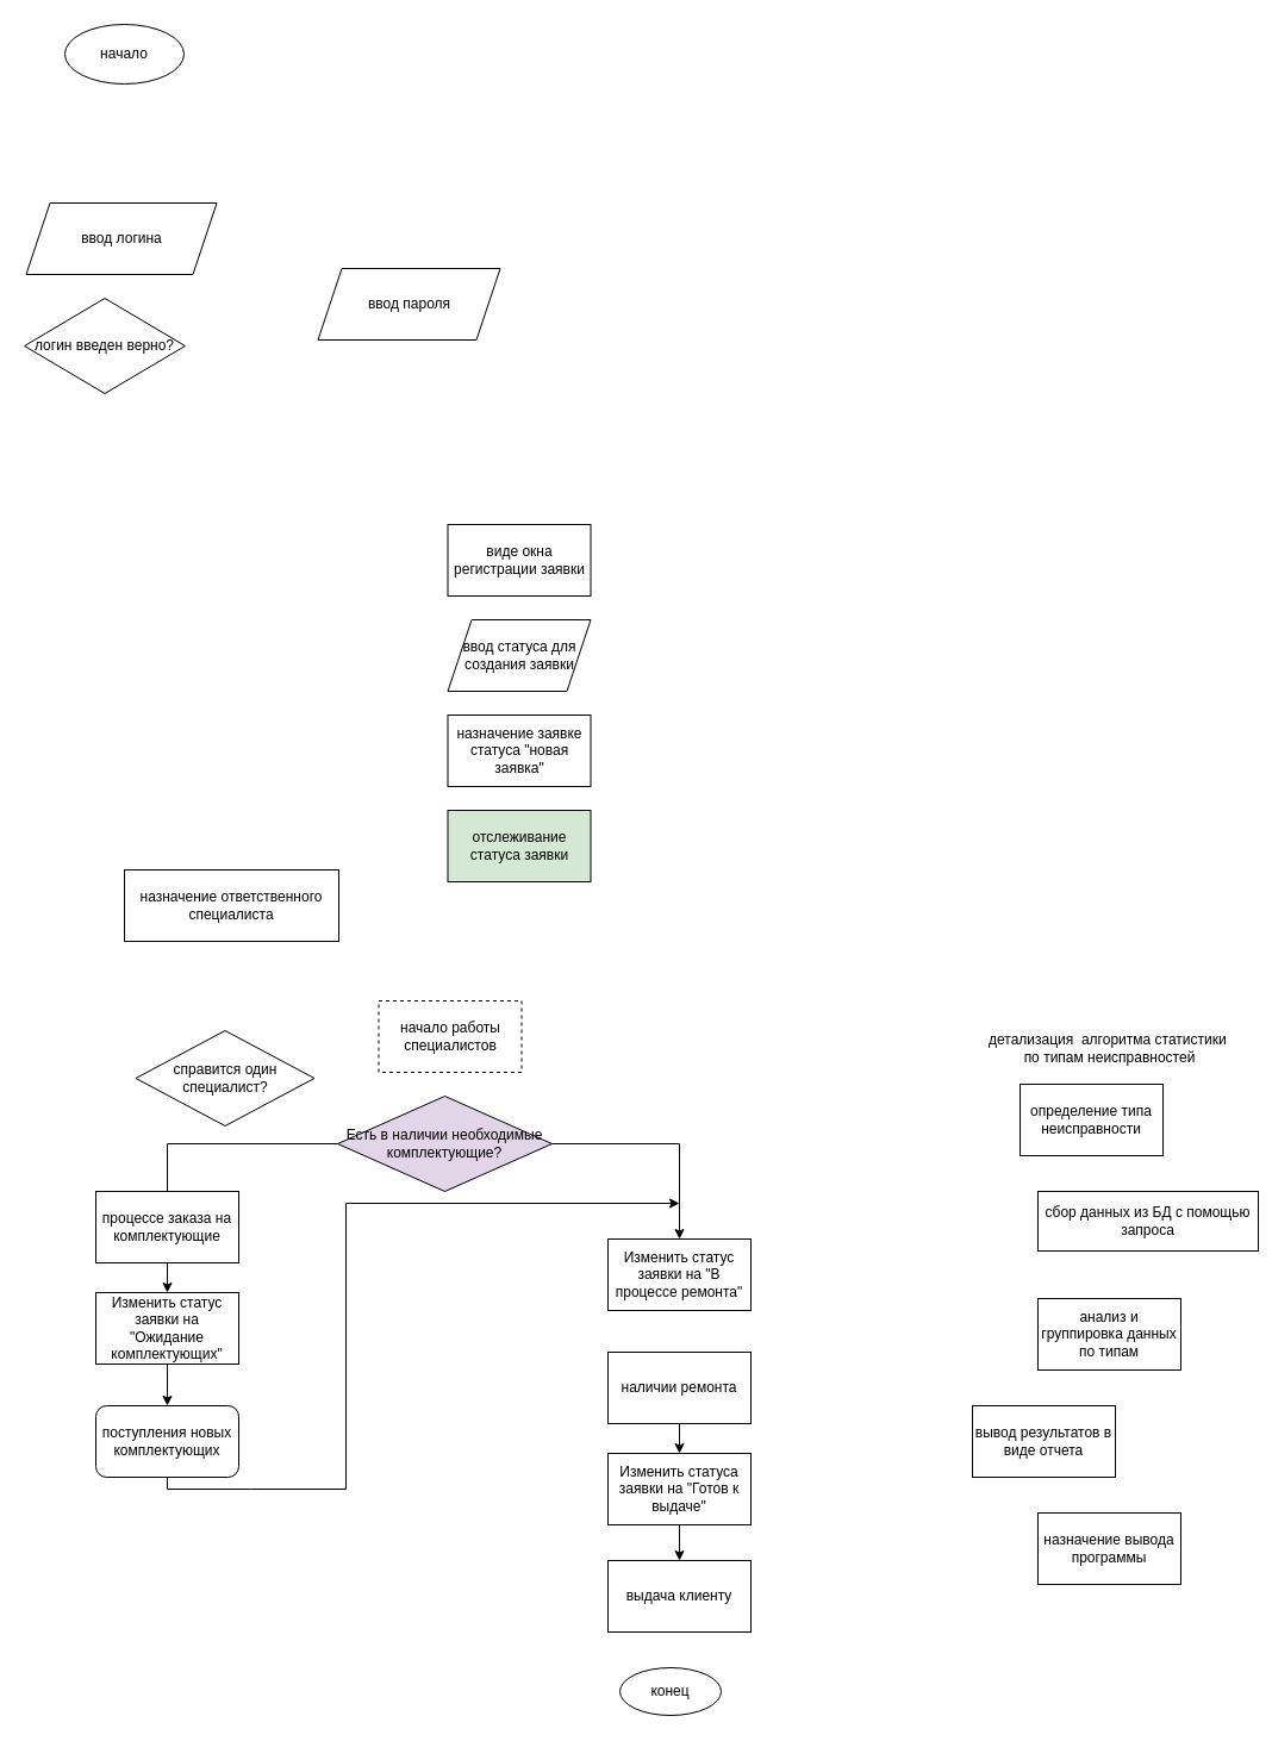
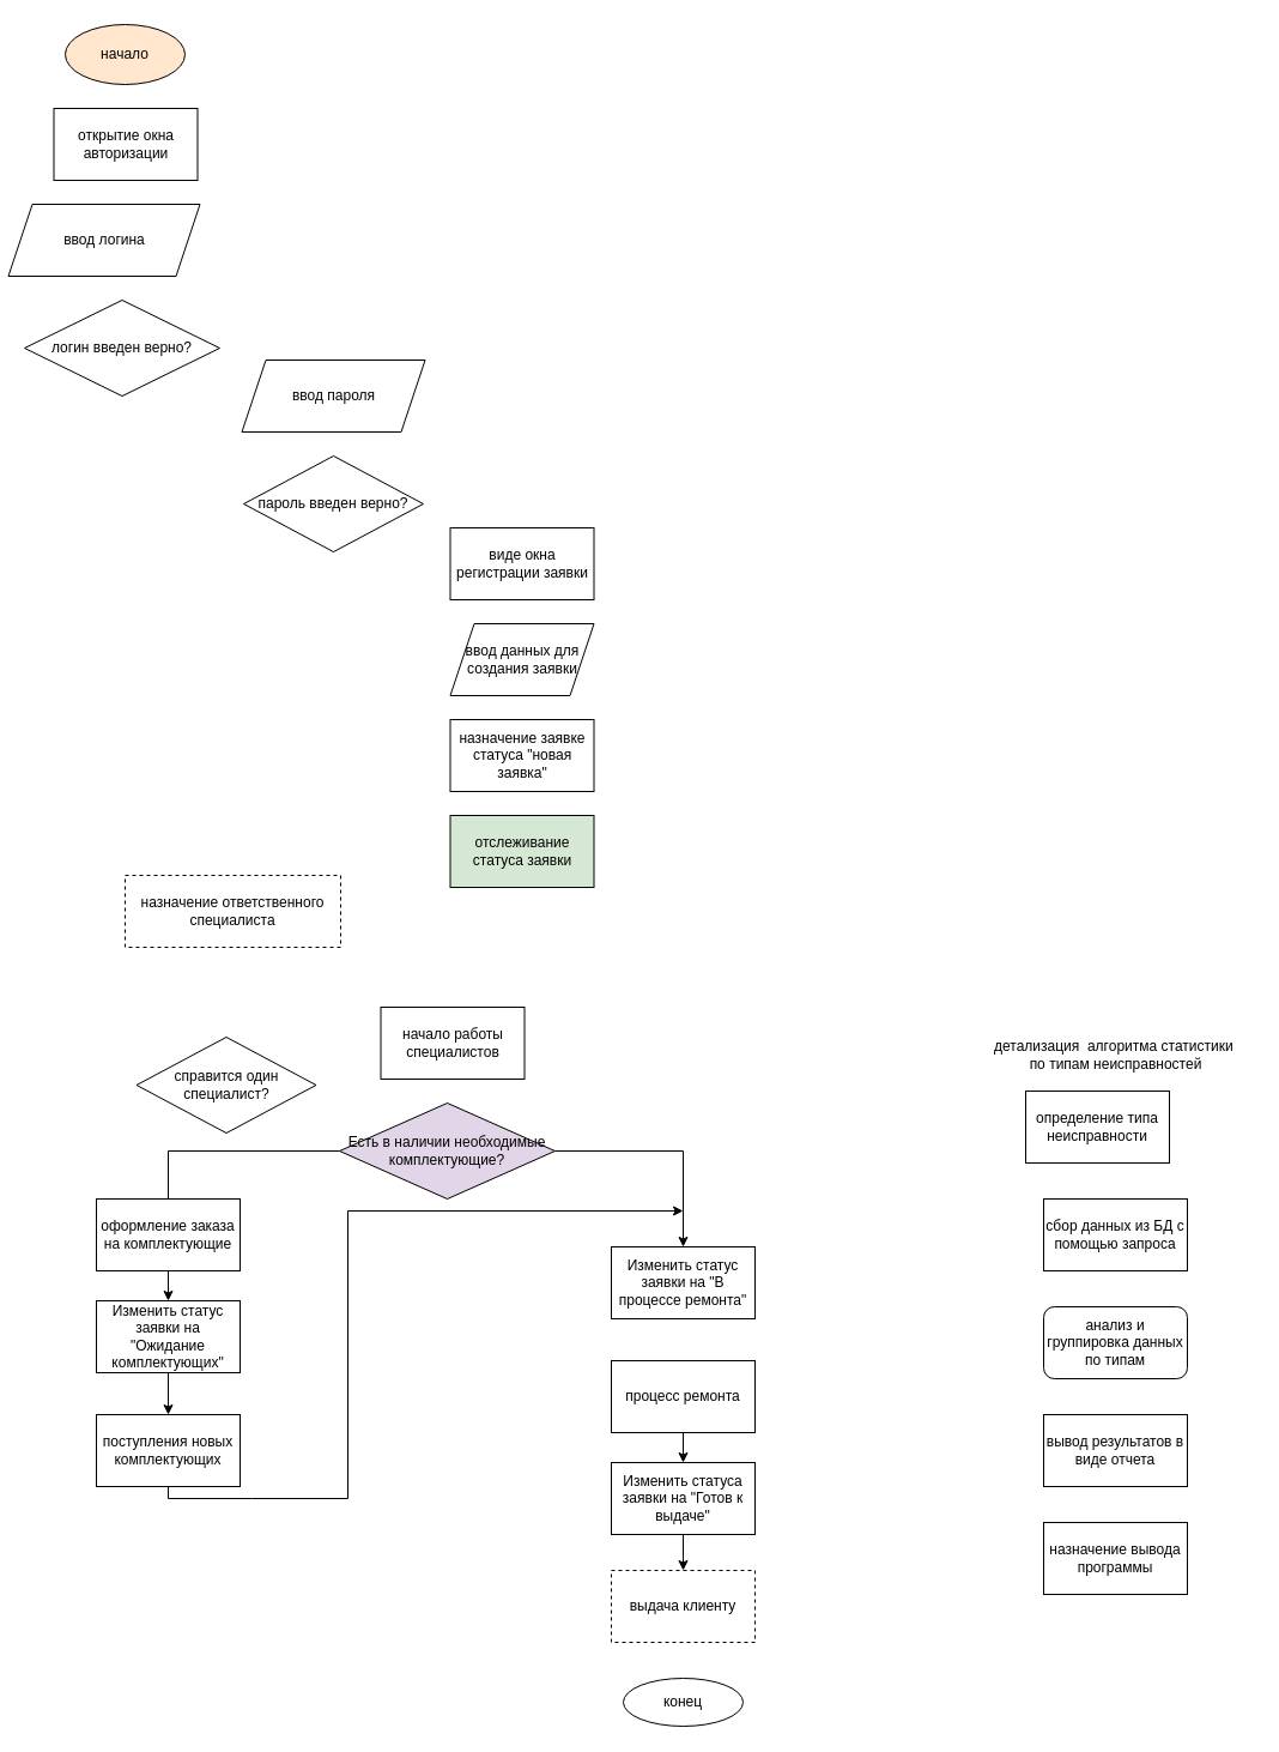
- <mxCell id="23" value="начало" style="ellipse;whiteSpace=wrap;html=1;" vertex="1" parent="1"><mxGeometry x="54" y="20" width="100" height="50" as="geometry" /></mxCell>
+ <mxCell id="23" value="начало" style="ellipse;whiteSpace=wrap;html=1;fillColor=#ffe6cc;" vertex="1" parent="1"><mxGeometry x="54" y="20" width="100" height="50" as="geometry" /></mxCell>
+ <mxCell id="29" value="открытие окна авторизации" style="rounded=0;whiteSpace=wrap;html=1;" vertex="1" parent="1"><mxGeometry x="44.5" y="90" width="120" height="60" as="geometry" /></mxCell>
- <mxCell id="24" value="ввод логина" style="shape=parallelogram;perimeter=parallelogramPerimeter;whiteSpace=wrap;html=1;fixedSize=1;" vertex="1" parent="1"><mxGeometry x="21.5" y="170" width="160" height="60" as="geometry" /></mxCell>
+ <mxCell id="24" value="ввод логина" style="shape=parallelogram;perimeter=parallelogramPerimeter;whiteSpace=wrap;html=1;fixedSize=1;" vertex="1" parent="1"><mxGeometry x="6.5" y="170" width="160" height="60" as="geometry" /></mxCell>
- <mxCell id="25" value="ввод пароля" style="shape=parallelogram;perimeter=parallelogramPerimeter;whiteSpace=wrap;html=1;fixedSize=1;" vertex="1" parent="1"><mxGeometry x="266.5" y="225" width="153" height="60" as="geometry" /></mxCell>
+ <mxCell id="25" value="ввод пароля" style="shape=parallelogram;perimeter=parallelogramPerimeter;whiteSpace=wrap;html=1;fixedSize=1;" vertex="1" parent="1"><mxGeometry x="201.5" y="300" width="153" height="60" as="geometry" /></mxCell>
- <mxCell id="26" value="логин введен верно?" style="rhombus;whiteSpace=wrap;html=1;" vertex="1" parent="1"><mxGeometry x="20" y="250" width="135" height="80" as="geometry" /></mxCell>
+ <mxCell id="26" value="логин введен верно?" style="rhombus;whiteSpace=wrap;html=1;" vertex="1" parent="1"><mxGeometry x="20" y="250" width="163" height="80" as="geometry" /></mxCell>
+ <mxCell id="27" value="пароль введен верно?" style="rhombus;whiteSpace=wrap;html=1;" vertex="1" parent="1"><mxGeometry x="203" y="380" width="150" height="80" as="geometry" /></mxCell>
- <mxCell id="30" value="ввод статуса для создания заявки" style="shape=parallelogram;perimeter=parallelogramPerimeter;whiteSpace=wrap;html=1;fixedSize=1;" vertex="1" parent="1"><mxGeometry x="375.5" y="520" width="120" height="60" as="geometry" /></mxCell>
+ <mxCell id="30" value="ввод данных для создания заявки" style="shape=parallelogram;perimeter=parallelogramPerimeter;whiteSpace=wrap;html=1;fixedSize=1;" vertex="1" parent="1"><mxGeometry x="375.5" y="520" width="120" height="60" as="geometry" /></mxCell>
- <mxCell id="33" value="назначение ответственного&lt;div&gt;специалиста&lt;/div&gt;" style="rounded=0;whiteSpace=wrap;html=1;" vertex="1" parent="1"><mxGeometry x="104" y="730" width="180" height="60" as="geometry" /></mxCell>
+ <mxCell id="33" value="назначение ответственного&lt;div&gt;специалиста&lt;/div&gt;" style="rounded=0;whiteSpace=wrap;html=1;dashed=1;" vertex="1" parent="1"><mxGeometry x="104" y="730" width="180" height="60" as="geometry" /></mxCell>
- <mxCell id="35" value="начало работы специалистов" style="rounded=0;whiteSpace=wrap;html=1;dashed=1;" vertex="1" parent="1"><mxGeometry x="317.5" y="840" width="120" height="60" as="geometry" /></mxCell>
+ <mxCell id="35" value="начало работы специалистов" style="rounded=0;whiteSpace=wrap;html=1;" vertex="1" parent="1"><mxGeometry x="317.5" y="840" width="120" height="60" as="geometry" /></mxCell>
- <mxCell id="18" value="сбор данных из БД с помощью запроса" style="rounded=0;whiteSpace=wrap;html=1;" vertex="1" parent="1"><mxGeometry x="871" y="1000" width="185" height="50" as="geometry" /></mxCell>
+ <mxCell id="18" value="сбор данных из БД с помощью запроса" style="rounded=0;whiteSpace=wrap;html=1;" vertex="1" parent="1"><mxGeometry x="871" y="1000" width="120" height="60" as="geometry" /></mxCell>
- <mxCell id="16" value="процессе заказа на комплектующие" style="rounded=0;whiteSpace=wrap;html=1;" parent="1" vertex="1"><mxGeometry x="80" y="1000" width="120" height="60" as="geometry" /></mxCell>
+ <mxCell id="16" value="оформление заказа на комплектующие" style="rounded=0;whiteSpace=wrap;html=1;" parent="1" vertex="1"><mxGeometry x="80" y="1000" width="120" height="60" as="geometry" /></mxCell>
- <mxCell id="19" value="анализ и группировка данных по типам" style="rounded=0;whiteSpace=wrap;html=1;" vertex="1" parent="1"><mxGeometry x="871" y="1090" width="120" height="60" as="geometry" /></mxCell>
+ <mxCell id="19" value="анализ и группировка данных по типам" style="whiteSpace=wrap;html=1;rounded=1;" vertex="1" parent="1"><mxGeometry x="871" y="1090" width="120" height="60" as="geometry" /></mxCell>
- <mxCell id="6" value="наличии ремонта" style="rounded=0;whiteSpace=wrap;html=1;" parent="1" vertex="1"><mxGeometry x="510" y="1135" width="120" height="60" as="geometry" /></mxCell>
+ <mxCell id="6" value="процесс ремонта" style="rounded=0;whiteSpace=wrap;html=1;" parent="1" vertex="1"><mxGeometry x="510" y="1135" width="120" height="60" as="geometry" /></mxCell>
- <mxCell id="4" value="поступления новых комплектующих" style="whiteSpace=wrap;html=1;rounded=1;" parent="1" vertex="1"><mxGeometry x="80" y="1180" width="120" height="60" as="geometry" /></mxCell>
+ <mxCell id="4" value="поступления новых комплектующих" style="rounded=0;whiteSpace=wrap;html=1;" parent="1" vertex="1"><mxGeometry x="80" y="1180" width="120" height="60" as="geometry" /></mxCell>
- <mxCell id="20" value="вывод результатов в виде отчета" style="rounded=0;whiteSpace=wrap;html=1;" vertex="1" parent="1"><mxGeometry x="816" y="1180" width="120" height="60" as="geometry" /></mxCell>
+ <mxCell id="20" value="вывод результатов в виде отчета" style="rounded=0;whiteSpace=wrap;html=1;" vertex="1" parent="1"><mxGeometry x="871" y="1180" width="120" height="60" as="geometry" /></mxCell>
- <mxCell id="8" value="выдача клиенту" style="rounded=0;whiteSpace=wrap;html=1;" parent="1" vertex="1"><mxGeometry x="510" y="1310" width="120" height="60" as="geometry" /></mxCell>
+ <mxCell id="8" value="выдача клиенту" style="rounded=0;whiteSpace=wrap;html=1;dashed=1;" parent="1" vertex="1"><mxGeometry x="510" y="1310" width="120" height="60" as="geometry" /></mxCell>
- <mxCell id="9" value="конец" style="ellipse;whiteSpace=wrap;html=1;" parent="1" vertex="1"><mxGeometry x="520" y="1400" width="85" height="40" as="geometry" /></mxCell>
+ <mxCell id="9" value="конец" style="ellipse;whiteSpace=wrap;html=1;" parent="1" vertex="1"><mxGeometry x="520" y="1400" width="100" height="40" as="geometry" /></mxCell>
